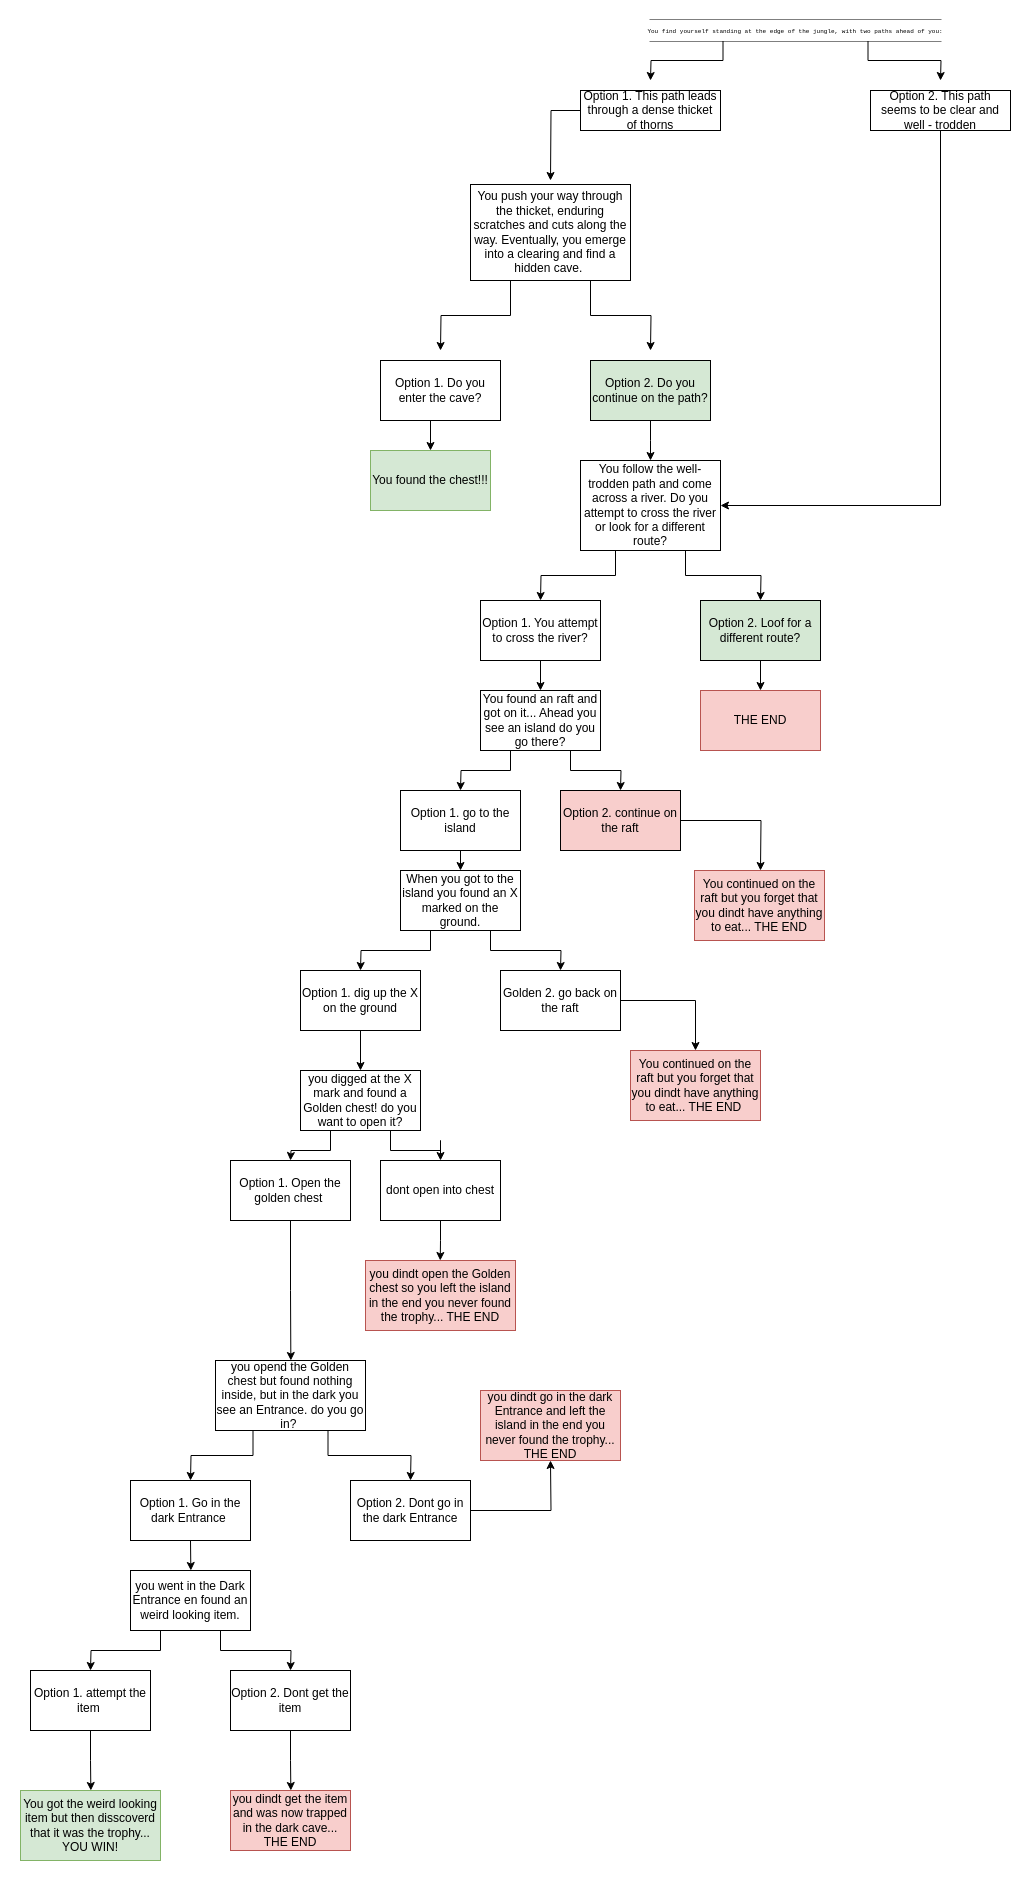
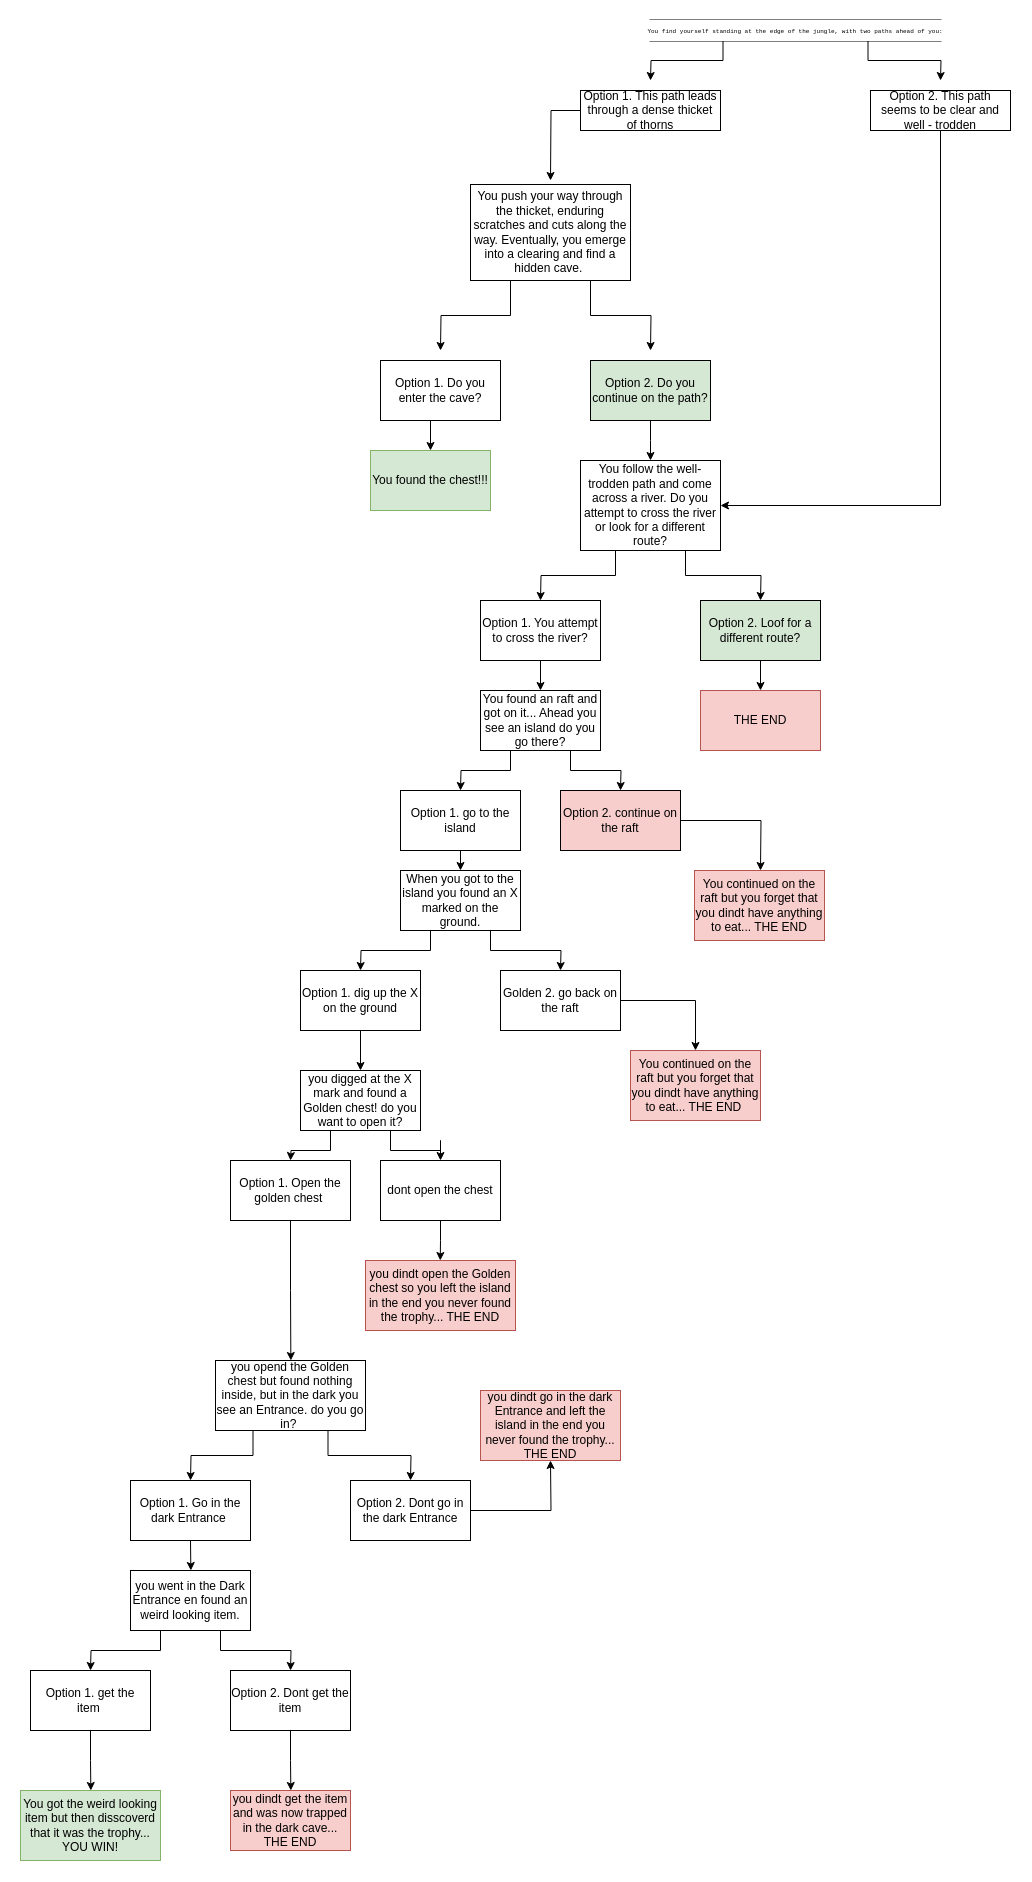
- <mxCell id="47" value="dont open into chest" style="whiteSpace=wrap;html=1;" vertex="1" parent="1"><mxGeometry x="380" y="1160" width="120" height="60" as="geometry" /></mxCell>
+ <mxCell id="47" value="dont open the chest" style="whiteSpace=wrap;html=1;" vertex="1" parent="1"><mxGeometry x="380" y="1160" width="120" height="60" as="geometry" /></mxCell>
- <mxCell id="61" value="Option 1. attempt the item&amp;nbsp;" style="whiteSpace=wrap;html=1;" vertex="1" parent="1"><mxGeometry x="30" y="1670" width="120" height="60" as="geometry" /></mxCell>
+ <mxCell id="61" value="Option 1. get the item&amp;nbsp;" style="whiteSpace=wrap;html=1;" vertex="1" parent="1"><mxGeometry x="30" y="1670" width="120" height="60" as="geometry" /></mxCell>
